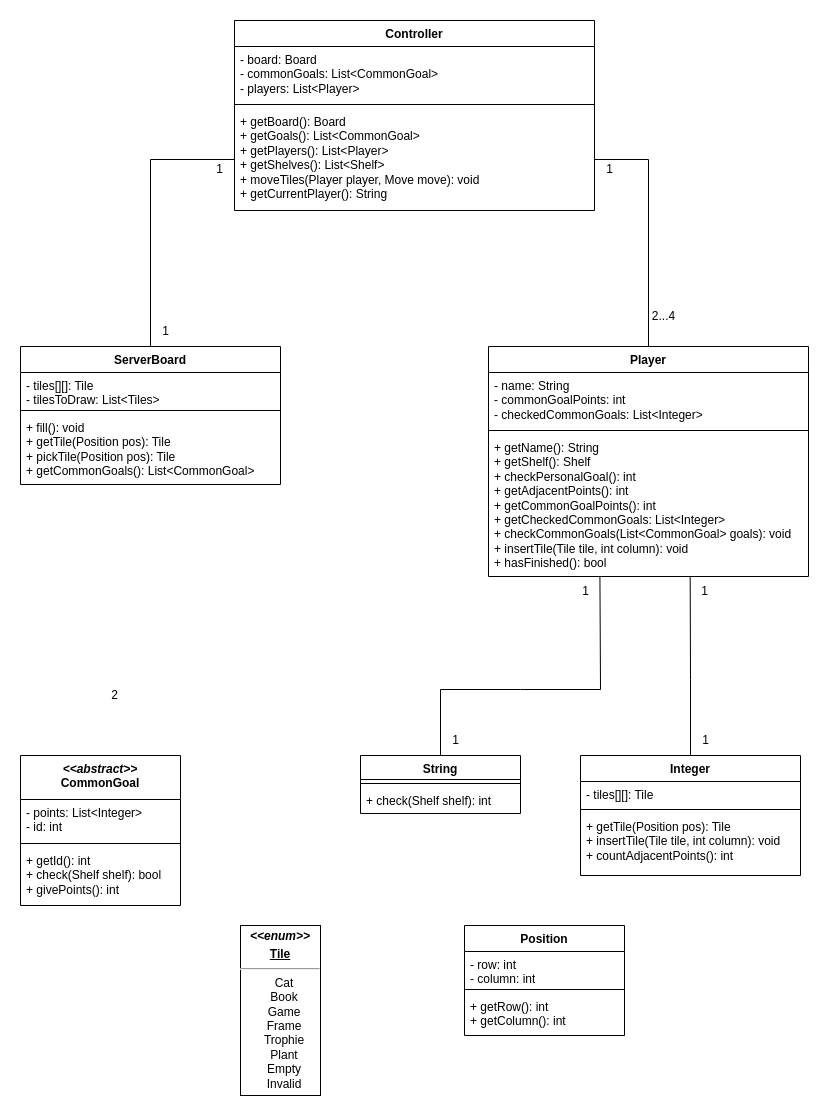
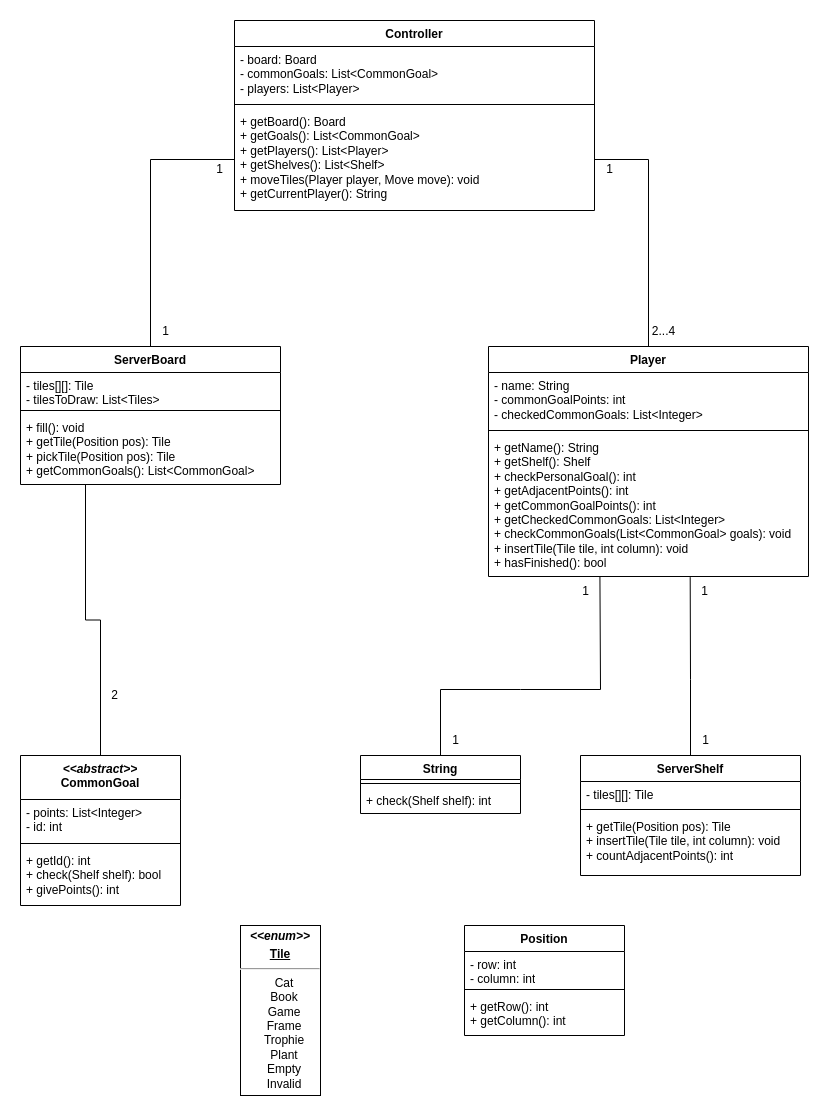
- <mxCell id="28" value="2...4" style="text;html=1;align=center;verticalAlign=middle;resizable=0;points=[];autosize=1;strokeColor=none;fillColor=none;" parent="1" vertex="1"><mxGeometry x="638" y="301" width="50" height="30" as="geometry" /></mxCell>
+ <mxCell id="28" value="2...4" style="text;html=1;align=center;verticalAlign=middle;resizable=0;points=[];autosize=1;strokeColor=none;fillColor=none;" parent="1" vertex="1"><mxGeometry x="638" y="316" width="50" height="30" as="geometry" /></mxCell>
+ <mxCell id="6" style="edgeStyle=orthogonalEdgeStyle;rounded=0;orthogonalLoop=1;jettySize=auto;html=1;exitX=0.25;exitY=1;exitDx=0;exitDy=0;entryX=0.5;entryY=0;entryDx=0;entryDy=0;endArrow=none;endFill=0;" parent="1" source="7" target="11" edge="1"><mxGeometry relative="1" as="geometry" /></mxCell>
- <mxCell id="15" value="Integer" style="swimlane;fontStyle=1;align=center;verticalAlign=top;childLayout=stackLayout;horizontal=1;startSize=26;horizontalStack=0;resizeParent=1;resizeParentMax=0;resizeLast=0;collapsible=1;marginBottom=0;whiteSpace=wrap;html=1;" parent="1" vertex="1"><mxGeometry x="580" y="755" width="220" height="120" as="geometry" /></mxCell>
+ <mxCell id="15" value="ServerShelf" style="swimlane;fontStyle=1;align=center;verticalAlign=top;childLayout=stackLayout;horizontal=1;startSize=26;horizontalStack=0;resizeParent=1;resizeParentMax=0;resizeLast=0;collapsible=1;marginBottom=0;whiteSpace=wrap;html=1;" parent="1" vertex="1"><mxGeometry x="580" y="755" width="220" height="120" as="geometry" /></mxCell>
